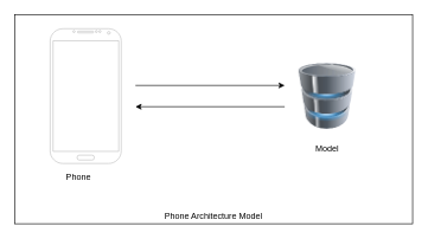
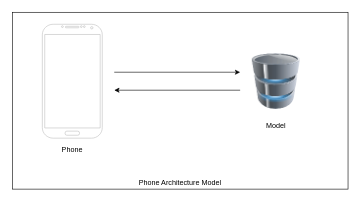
- <mxCell id="7" value="Phone" style="text;html=1;strokeColor=none;fillColor=none;align=center;verticalAlign=middle;whiteSpace=wrap;rounded=0;" vertex="1" parent="1"><mxGeometry x="90" y="240" width="40" height="20" as="geometry" /></mxCell>
+ <mxCell id="7" value="Phone" style="text;html=1;strokeColor=none;fillColor=none;align=center;verticalAlign=middle;whiteSpace=wrap;rounded=0;" vertex="1" parent="1"><mxGeometry x="100" y="240" width="40" height="20" as="geometry" /></mxCell>
